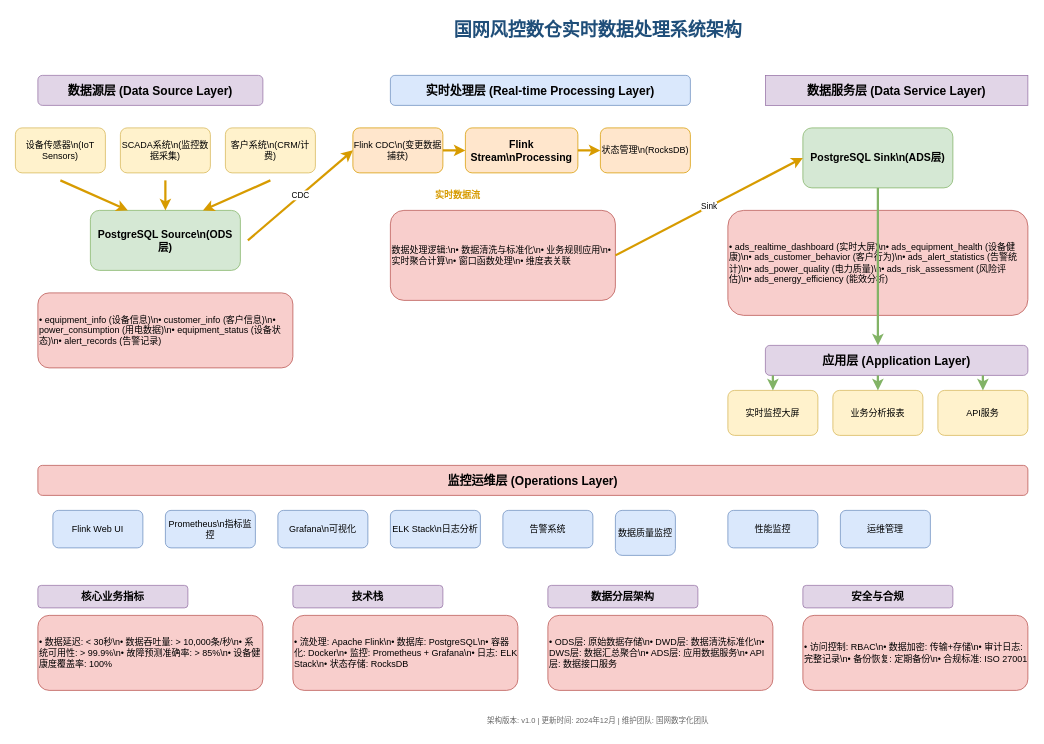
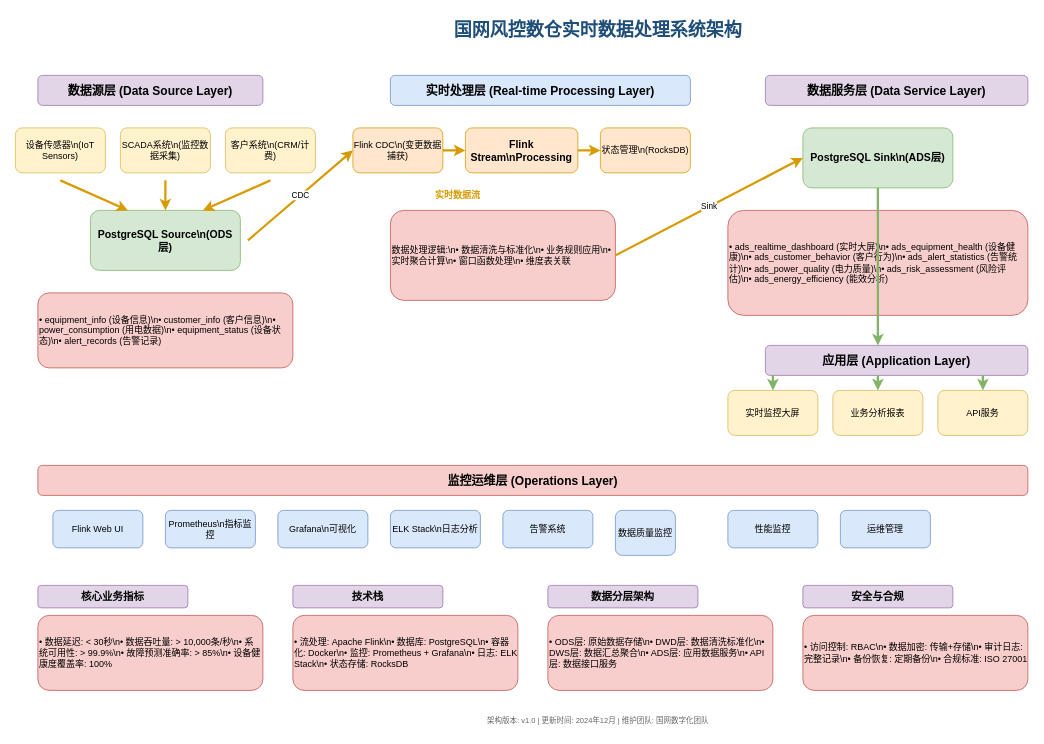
- <mxCell id="14" value="数据服务层 (Data Service Layer)" style="whiteSpace=wrap;html=1;fillColor=#e1d5e7;strokeColor=#9673a6;fontSize=16;fontStyle=1;rounded=0;" vertex="1" parent="1"><mxGeometry x="1020" y="100" width="350" height="40" as="geometry" /></mxCell>
+ <mxCell id="14" value="数据服务层 (Data Service Layer)" style="rounded=1;whiteSpace=wrap;html=1;fillColor=#e1d5e7;strokeColor=#9673a6;fontSize=16;fontStyle=1;" vertex="1" parent="1"><mxGeometry x="1020" y="100" width="350" height="40" as="geometry" /></mxCell>
